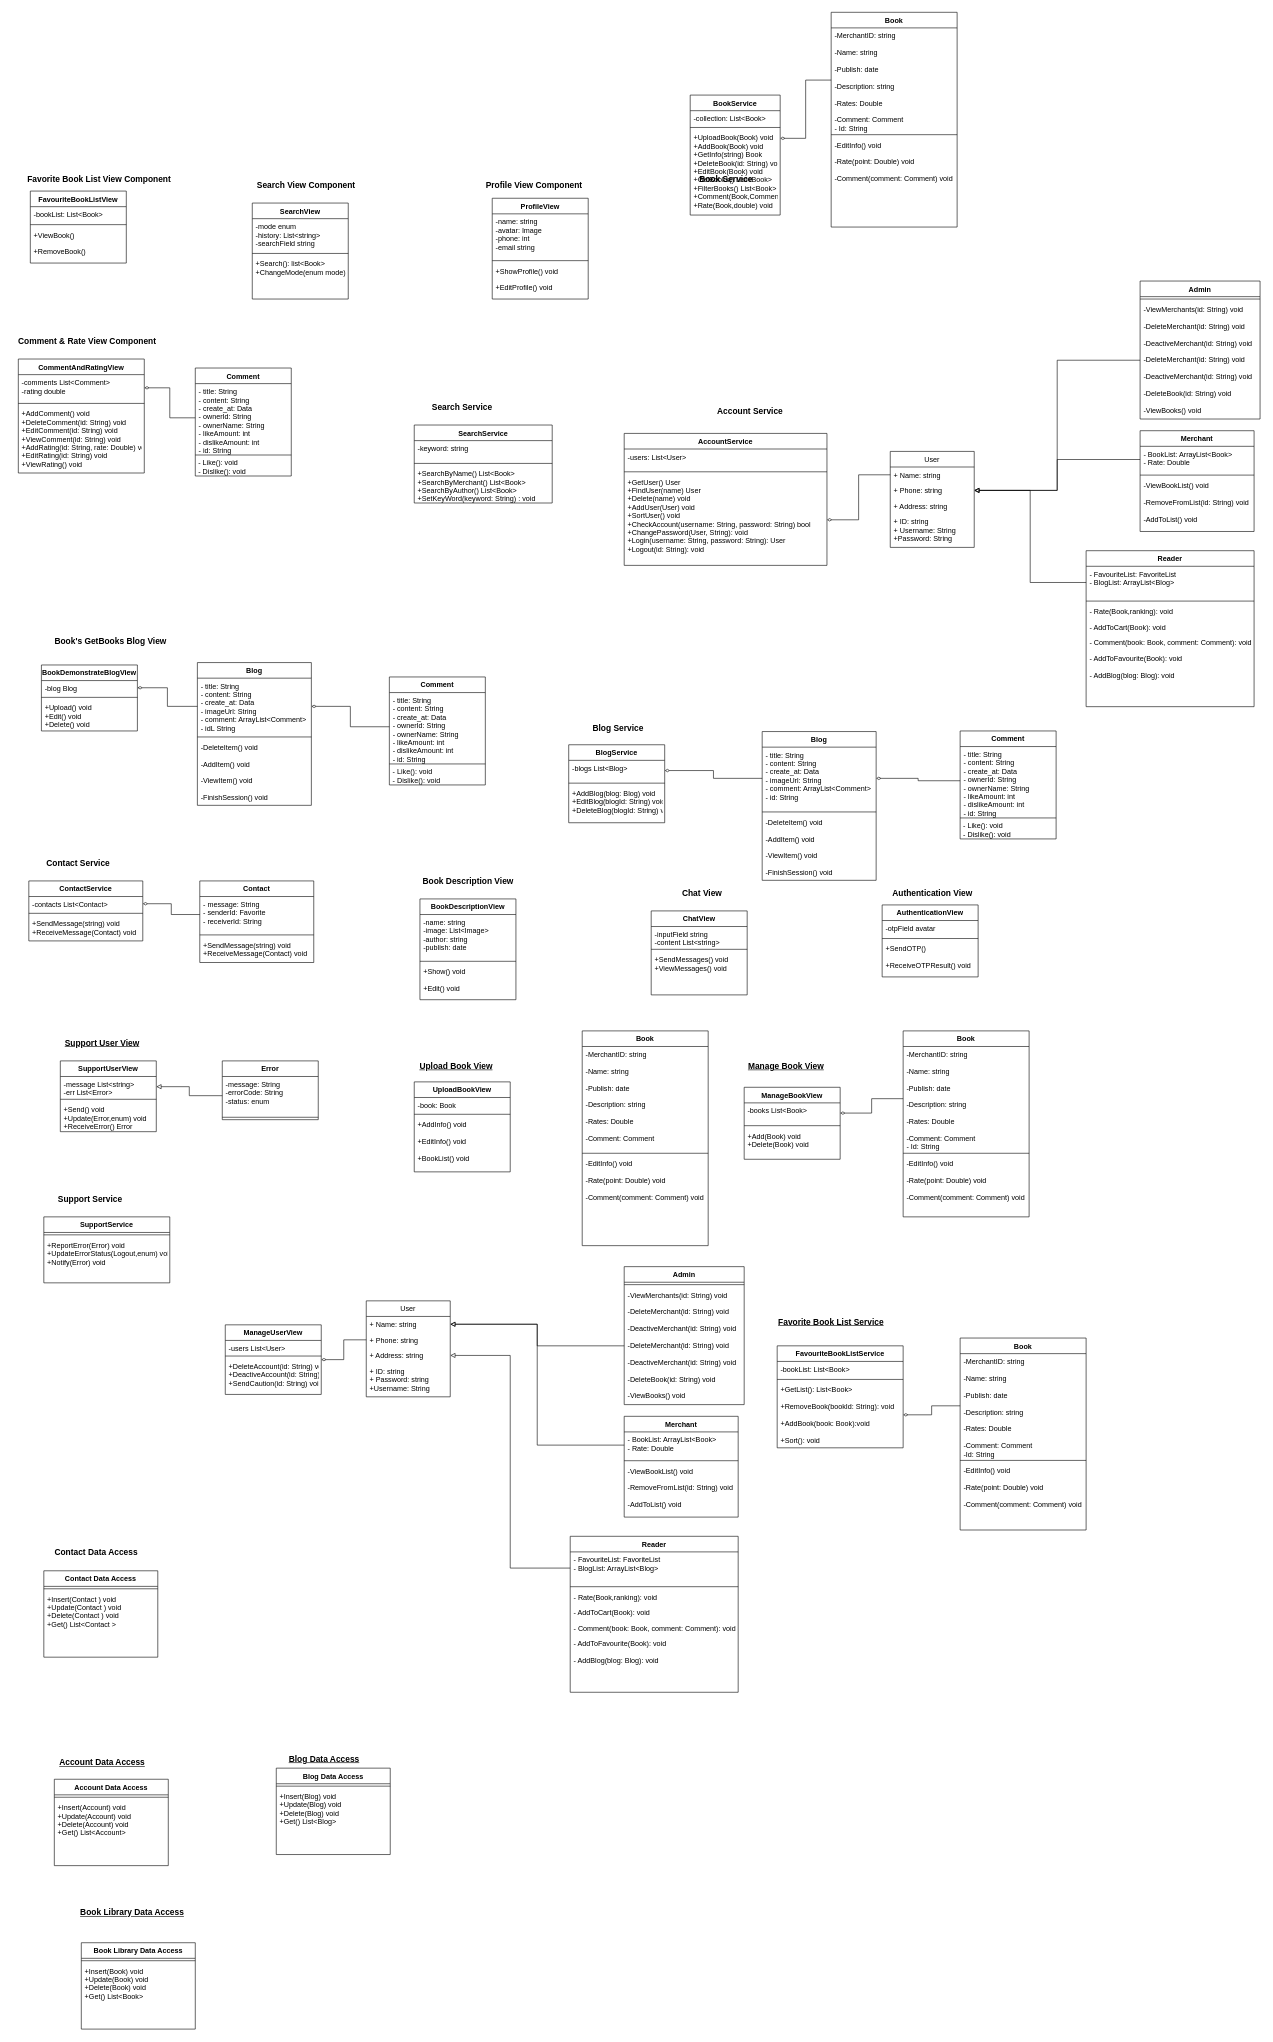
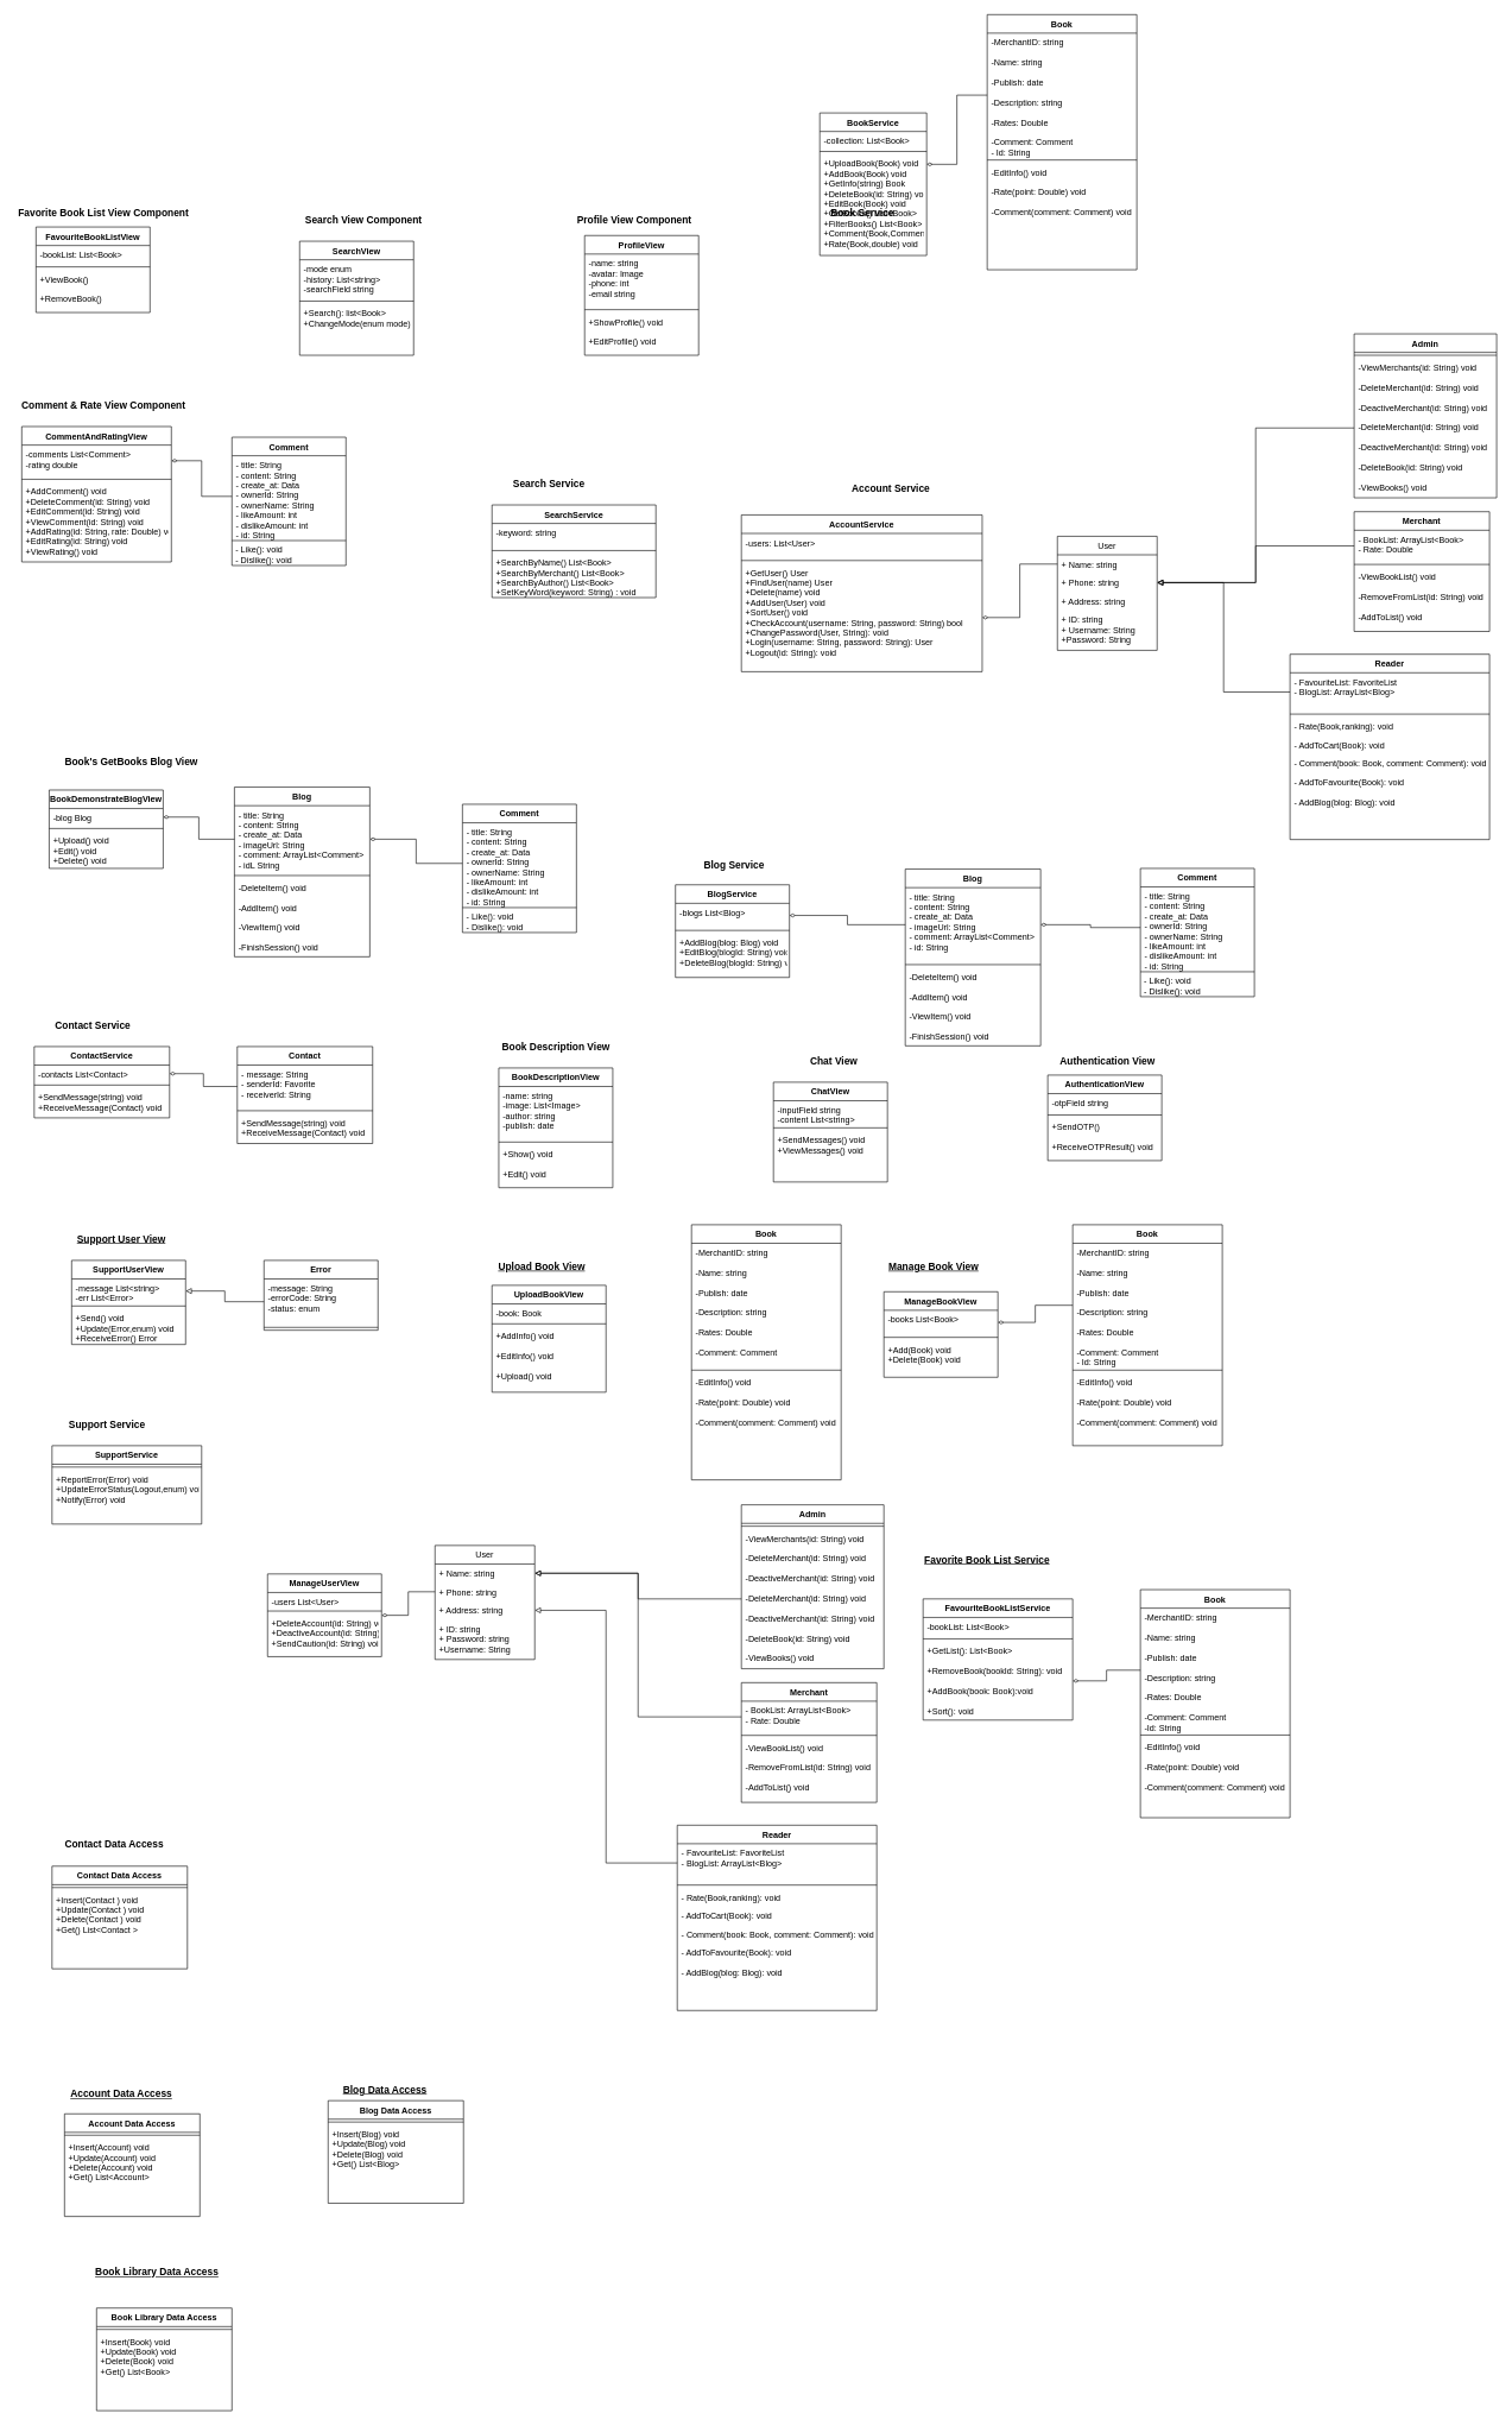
- <mxCell id="2" value="Favorite Book List View Component" style="text;html=1;strokeColor=none;fillColor=none;align=center;verticalAlign=middle;whiteSpace=wrap;rounded=0;fontSize=14;fontStyle=1" parent="1" vertex="1"><mxGeometry x="30" y="288" width="270" height="20" as="geometry" /></mxCell>
+ <mxCell id="2" value="Favorite Book List View Component" style="text;html=1;strokeColor=none;fillColor=none;align=center;verticalAlign=middle;whiteSpace=wrap;rounded=0;fontSize=14;fontStyle=1" parent="1" vertex="1"><mxGeometry x="10" y="288" width="270" height="20" as="geometry" /></mxCell>
- <mxCell id="50" value="-otpField avatar" style="text;strokeColor=none;fillColor=none;align=left;verticalAlign=top;spacingLeft=4;spacingRight=4;overflow=hidden;rotatable=0;points=[[0,0.5],[1,0.5]];portConstraint=eastwest;" parent="49" vertex="1"><mxGeometry y="26" width="160" height="26" as="geometry" /></mxCell>
+ <mxCell id="50" value="-otpField string" style="text;strokeColor=none;fillColor=none;align=left;verticalAlign=top;spacingLeft=4;spacingRight=4;overflow=hidden;rotatable=0;points=[[0,0.5],[1,0.5]];portConstraint=eastwest;" parent="49" vertex="1"><mxGeometry y="26" width="160" height="26" as="geometry" /></mxCell>
- <mxCell id="57" value="+AddInfo() void&#10;&#10;+EditInfo() void&#10;&#10;+BookList() void" style="text;strokeColor=none;fillColor=none;align=left;verticalAlign=top;spacingLeft=4;spacingRight=4;overflow=hidden;rotatable=0;points=[[0,0.5],[1,0.5]];portConstraint=eastwest;" parent="54" vertex="1"><mxGeometry y="58" width="160" height="92" as="geometry" /></mxCell>
+ <mxCell id="57" value="+AddInfo() void&#10;&#10;+EditInfo() void&#10;&#10;+Upload() void" style="text;strokeColor=none;fillColor=none;align=left;verticalAlign=top;spacingLeft=4;spacingRight=4;overflow=hidden;rotatable=0;points=[[0,0.5],[1,0.5]];portConstraint=eastwest;" parent="54" vertex="1"><mxGeometry y="58" width="160" height="92" as="geometry" /></mxCell>
- <mxCell id="108" value="&lt;u&gt;Favorite Book List Service&lt;/u&gt;" style="text;html=1;strokeColor=none;fillColor=none;align=center;verticalAlign=middle;whiteSpace=wrap;rounded=0;fontSize=14;fontStyle=1" parent="1" vertex="1"><mxGeometry x="1265" y="2193" width="240" height="20" as="geometry" /></mxCell>
+ <mxCell id="108" value="&lt;u&gt;Favorite Book List Service&lt;/u&gt;" style="text;html=1;strokeColor=none;fillColor=none;align=center;verticalAlign=middle;whiteSpace=wrap;rounded=0;fontSize=14;fontStyle=1" parent="1" vertex="1"><mxGeometry x="1265" y="2178" width="240" height="20" as="geometry" /></mxCell>
